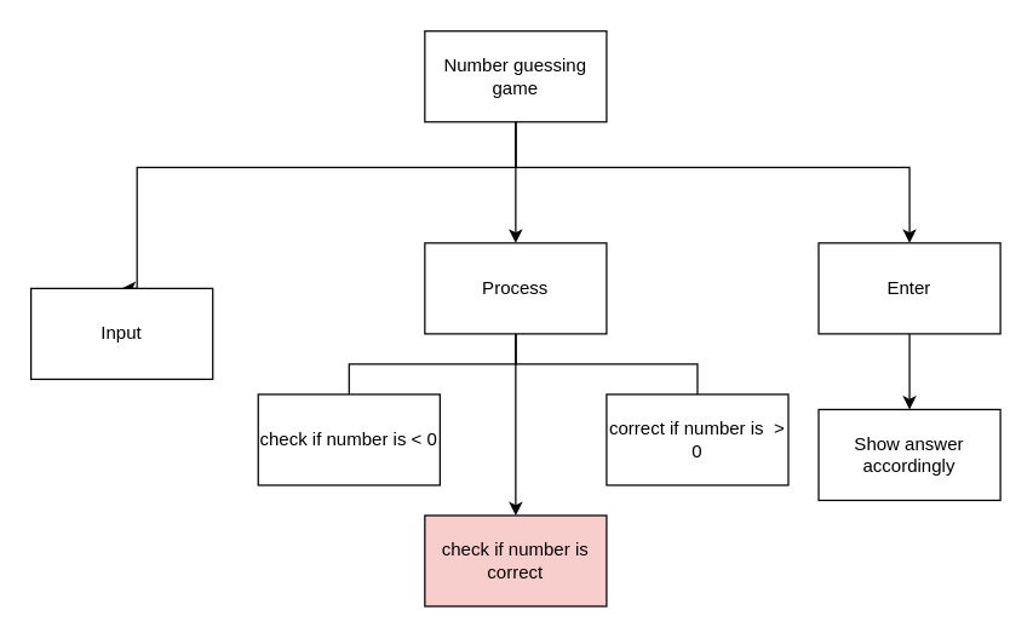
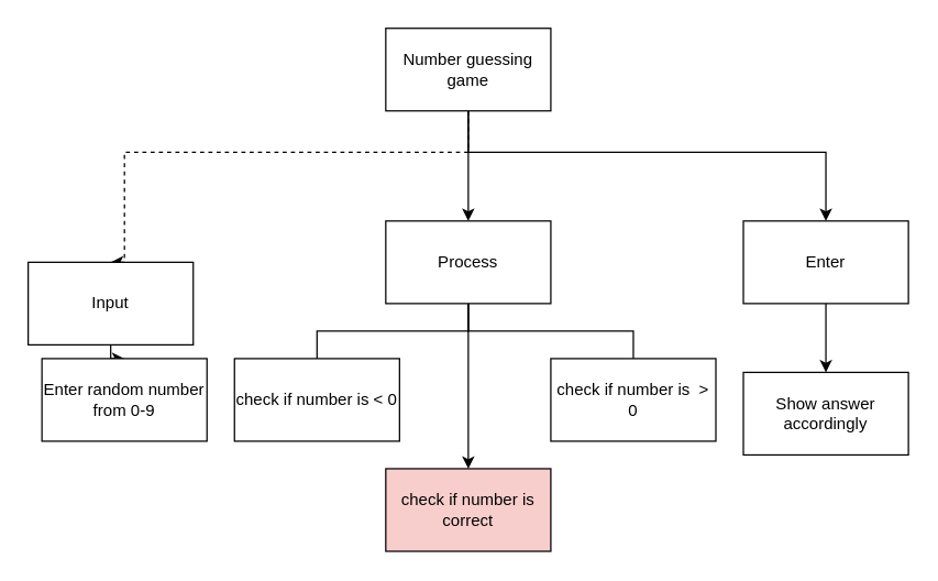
- <mxCell id="2" style="edgeStyle=orthogonalEdgeStyle;html=1;rounded=0;exitX=0.5;exitY=1;exitDx=0;exitDy=0;entryX=0.5;entryY=0;entryDx=0;entryDy=0;" parent="1" source="5" target="7" edge="1"><mxGeometry relative="1" as="geometry"><mxPoint x="230" y="150" as="targetPoint" /><Array as="points"><mxPoint x="340" y="110" /><mxPoint x="90" y="110" /></Array></mxGeometry></mxCell>
+ <mxCell id="2" style="edgeStyle=orthogonalEdgeStyle;html=1;rounded=0;exitX=0.5;exitY=1;exitDx=0;exitDy=0;entryX=0.5;entryY=0;entryDx=0;entryDy=0;dashed=1;" parent="1" source="5" target="7" edge="1"><mxGeometry relative="1" as="geometry"><mxPoint x="230" y="150" as="targetPoint" /><Array as="points"><mxPoint x="340" y="110" /><mxPoint x="90" y="110" /></Array></mxGeometry></mxCell>
+ <mxCell id="6" style="edgeStyle=orthogonalEdgeStyle;rounded=0;html=1;" parent="1" source="7" target="8" edge="1"><mxGeometry relative="1" as="geometry" /></mxCell>
+ <mxCell id="8" value="Enter random number from 0-9" style="rounded=0;whiteSpace=wrap;html=1;" parent="1" vertex="1"><mxGeometry x="30" y="260" width="120" height="60" as="geometry" /></mxCell>
- <mxCell id="14" value="correct if number is&amp;nbsp; &amp;gt;&lt;br&gt;0" style="rounded=0;whiteSpace=wrap;html=1;" parent="1" vertex="1"><mxGeometry x="400" y="260" width="120" height="60" as="geometry" /></mxCell>
+ <mxCell id="14" value="check if number is&amp;nbsp; &amp;gt;&lt;br&gt;0" style="rounded=0;whiteSpace=wrap;html=1;" parent="1" vertex="1"><mxGeometry x="400" y="260" width="120" height="60" as="geometry" /></mxCell>
